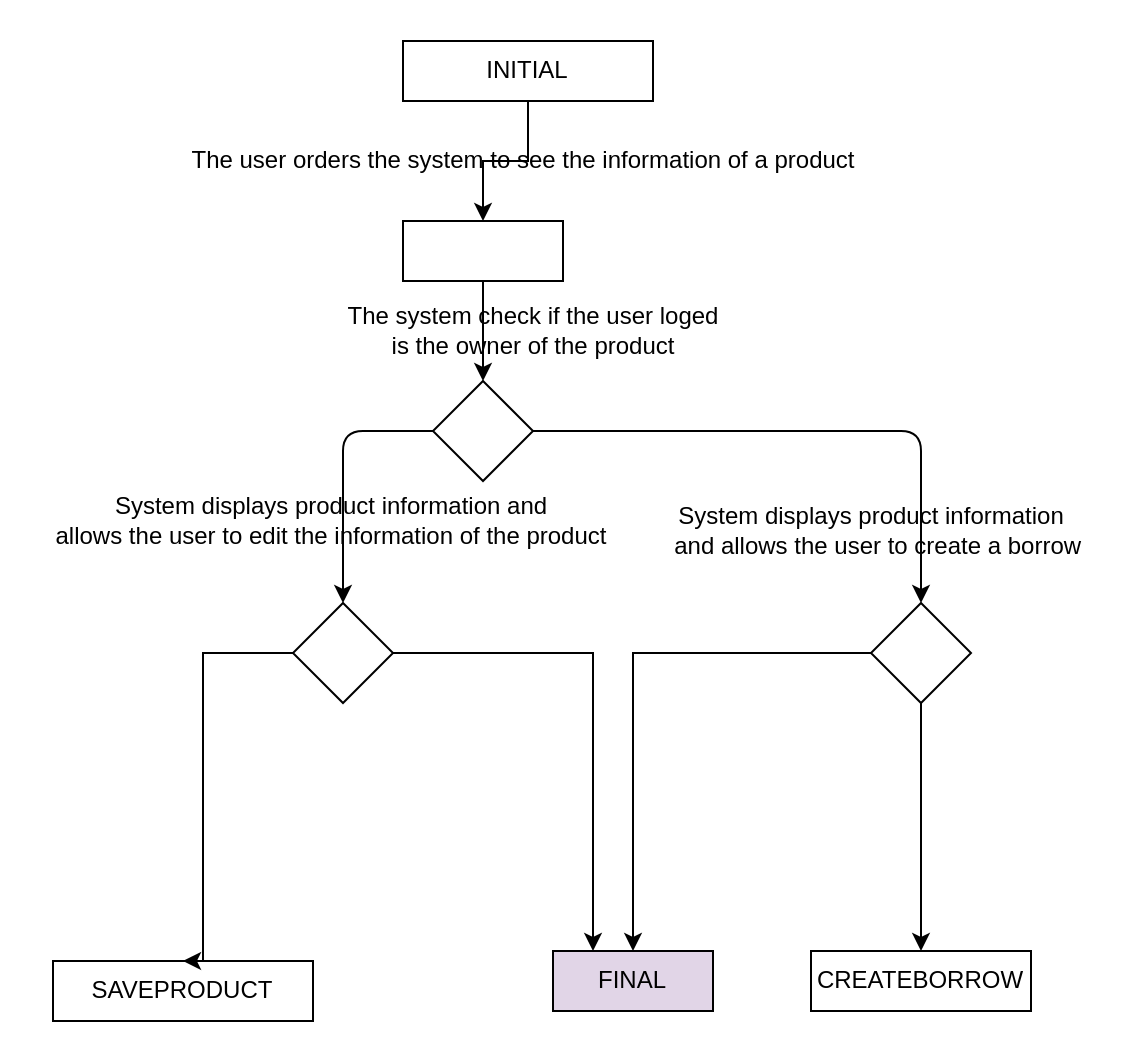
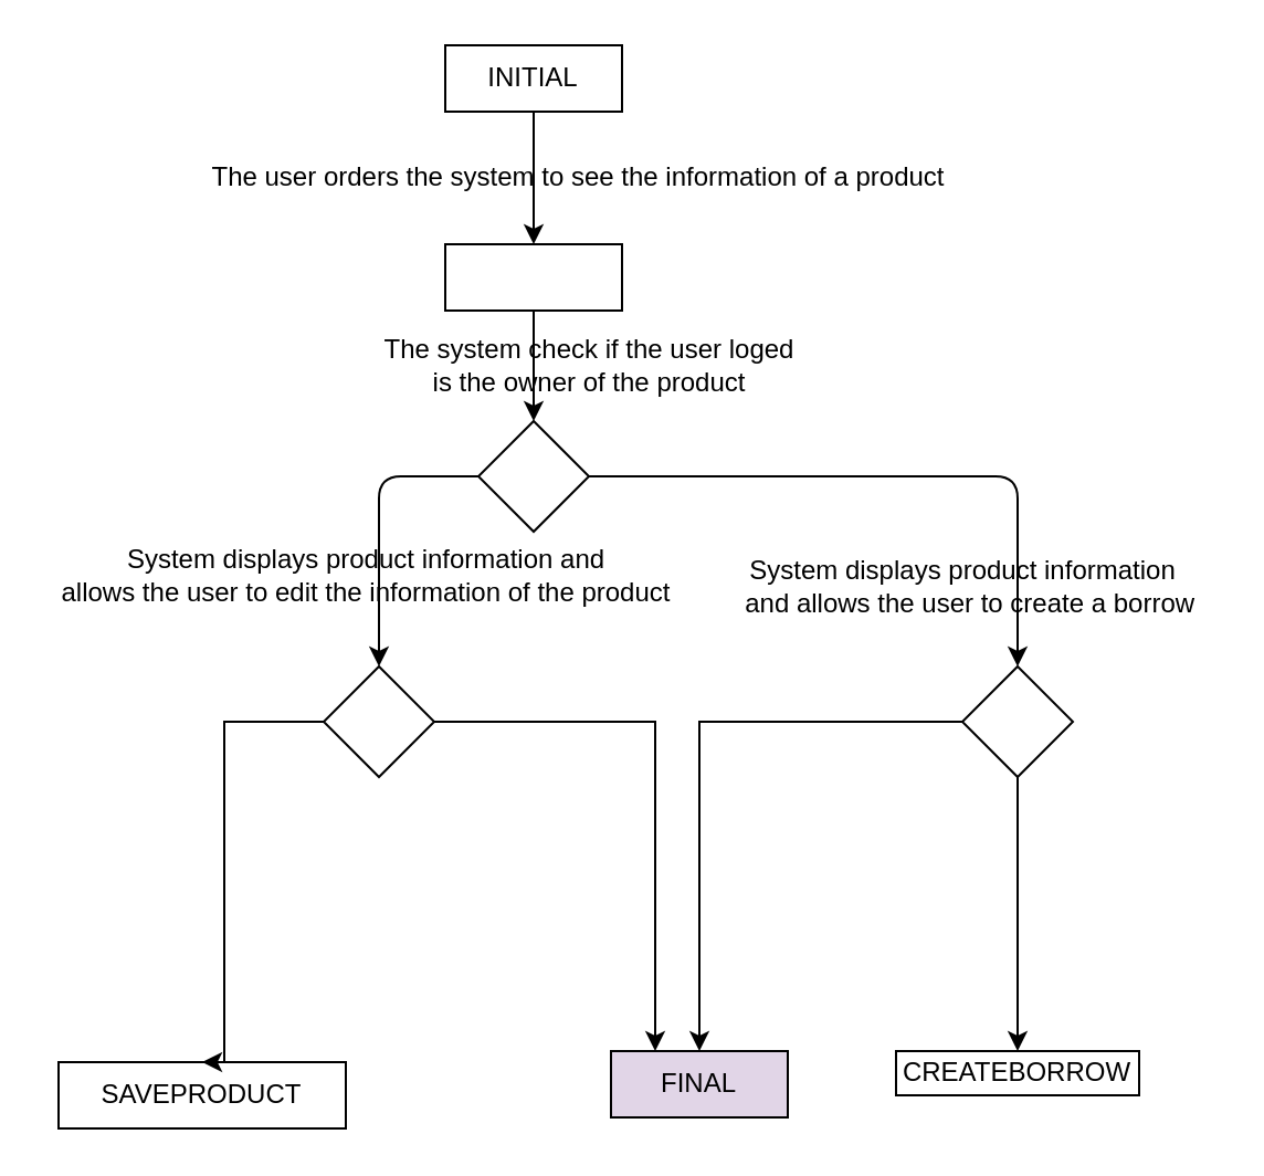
- <mxCell id="3" value="INITIAL" style="rounded=0;whiteSpace=wrap;html=1;" parent="1" vertex="1"><mxGeometry x="201" y="20" width="125" height="30" as="geometry" /></mxCell>
+ <mxCell id="3" value="INITIAL" style="rounded=0;whiteSpace=wrap;html=1;" parent="1" vertex="1"><mxGeometry x="201" y="20" width="80" height="30" as="geometry" /></mxCell>
- <mxCell id="14" value="CREATEBORROW" style="rounded=0;whiteSpace=wrap;html=1;" parent="1" vertex="1"><mxGeometry x="405" y="475" width="110" height="30" as="geometry" /></mxCell>
+ <mxCell id="14" value="CREATEBORROW" style="rounded=0;whiteSpace=wrap;html=1;" parent="1" vertex="1"><mxGeometry x="405" y="475" width="110" height="20" as="geometry" /></mxCell>
